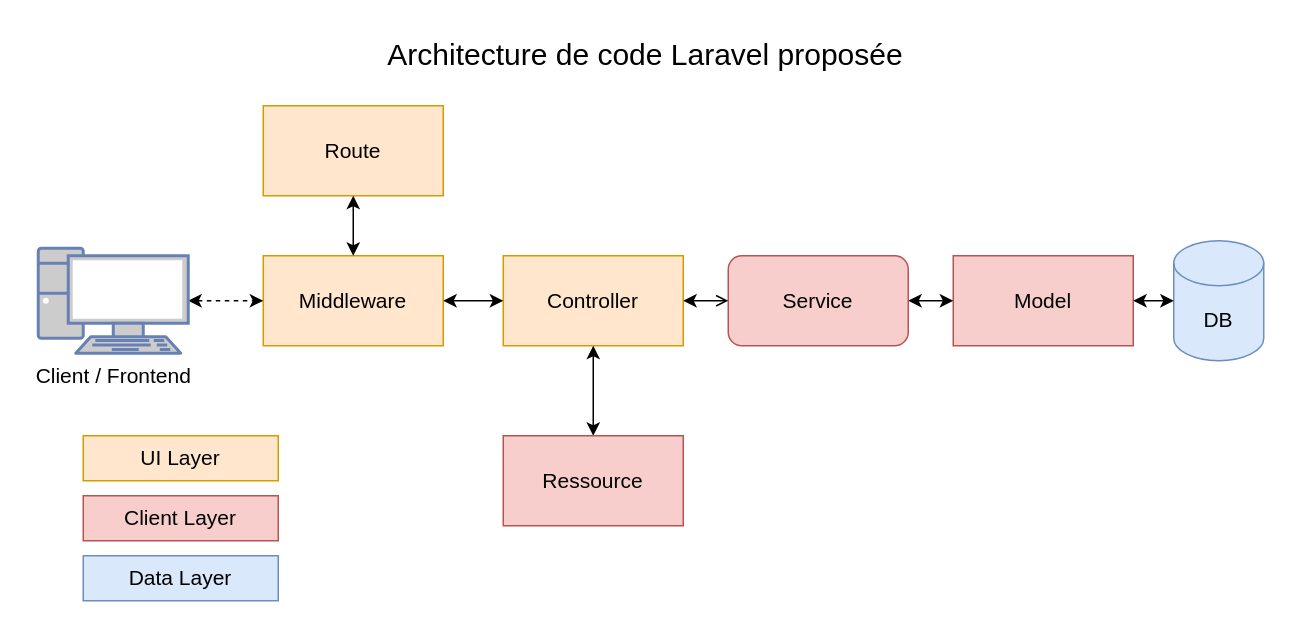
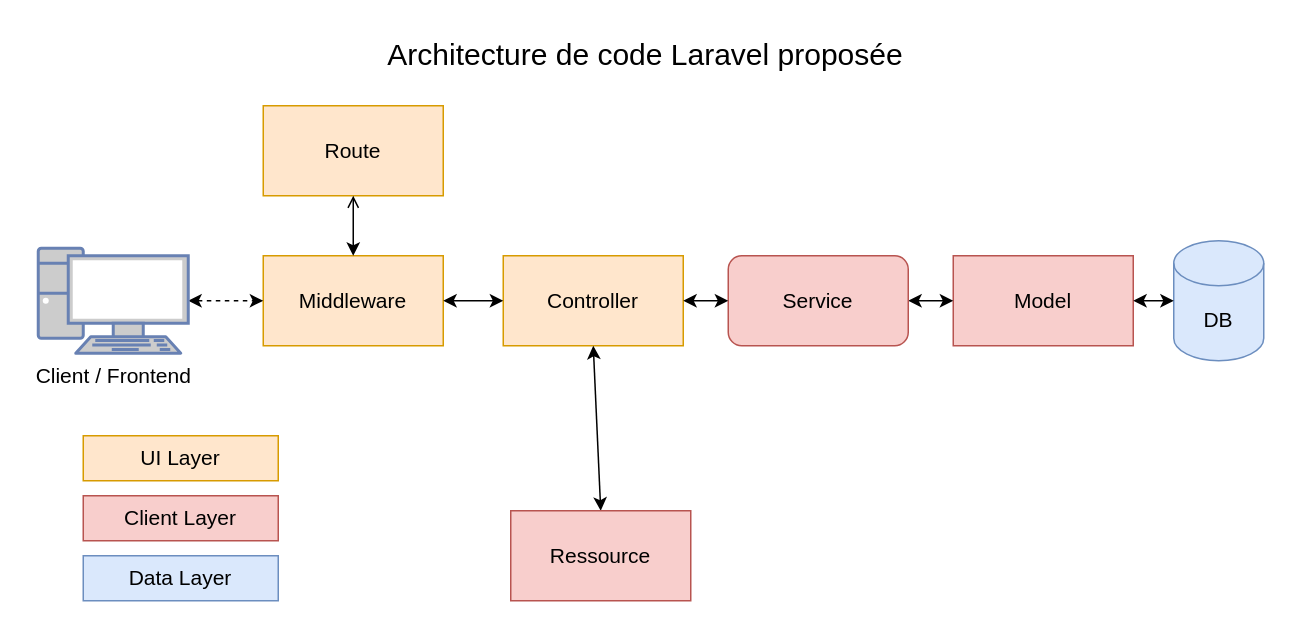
- <mxCell id="13" value="" style="endArrow=classic;startArrow=classic;html=1;rounded=0;strokeColor=#000000;fillColor=#000000;exitX=0.5;exitY=0;exitDx=0;exitDy=0;entryX=0.5;entryY=1;entryDx=0;entryDy=0;" parent="1" source="2" target="12" edge="1"><mxGeometry width="50" height="50" relative="1" as="geometry"><mxPoint x="245" y="160" as="sourcePoint" /><mxPoint x="355" y="130" as="targetPoint" /></mxGeometry></mxCell>
+ <mxCell id="13" value="" style="endArrow=open;startArrow=classic;html=1;rounded=0;strokeColor=#000000;fillColor=#000000;exitX=0.5;exitY=0;exitDx=0;exitDy=0;entryX=0.5;entryY=1;entryDx=0;entryDy=0;" parent="1" source="2" target="12" edge="1"><mxGeometry width="50" height="50" relative="1" as="geometry"><mxPoint x="245" y="160" as="sourcePoint" /><mxPoint x="355" y="130" as="targetPoint" /></mxGeometry></mxCell>
- <mxCell id="16" value="" style="endArrow=open;startArrow=classic;html=1;rounded=0;strokeColor=#000000;fillColor=#000000;exitX=1;exitY=0.5;exitDx=0;exitDy=0;entryX=0;entryY=0.5;entryDx=0;entryDy=0;" parent="1" source="3" target="15" edge="1"><mxGeometry width="50" height="50" relative="1" as="geometry"><mxPoint x="615" y="210" as="sourcePoint" /><mxPoint x="515" y="260" as="targetPoint" /></mxGeometry></mxCell>
+ <mxCell id="16" value="" style="endArrow=classic;startArrow=classic;html=1;rounded=0;strokeColor=#000000;fillColor=#000000;exitX=1;exitY=0.5;exitDx=0;exitDy=0;entryX=0;entryY=0.5;entryDx=0;entryDy=0;" parent="1" source="3" target="15" edge="1"><mxGeometry width="50" height="50" relative="1" as="geometry"><mxPoint x="615" y="210" as="sourcePoint" /><mxPoint x="515" y="260" as="targetPoint" /></mxGeometry></mxCell>
- <mxCell id="14" value="Ressource" style="rounded=0;whiteSpace=wrap;html=1;fontSize=14;fillColor=#f8cecc;strokeColor=#b85450;" parent="1" vertex="1"><mxGeometry x="335" y="290" width="120" height="60" as="geometry" /></mxCell>
+ <mxCell id="14" value="Ressource" style="rounded=0;whiteSpace=wrap;html=1;fontSize=14;fillColor=#f8cecc;strokeColor=#b85450;" parent="1" vertex="1"><mxGeometry x="340" y="340" width="120" height="60" as="geometry" /></mxCell>
